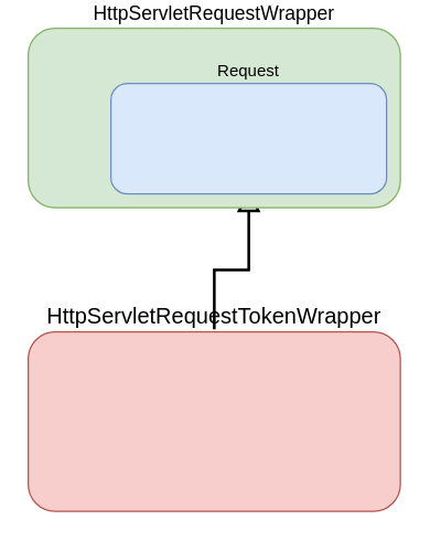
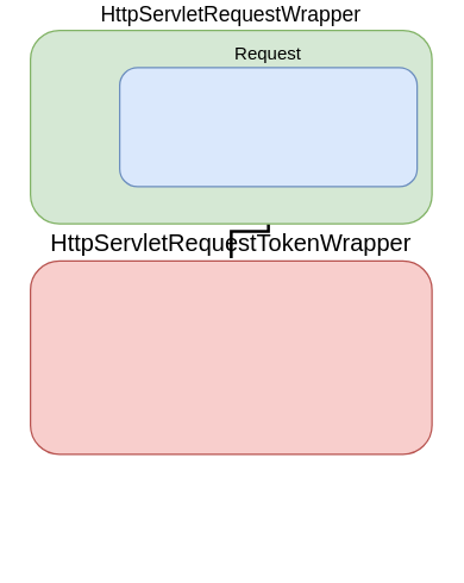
- <mxCell id="5" value="Request" style="rounded=1;whiteSpace=wrap;html=1;labelPosition=center;verticalLabelPosition=top;align=center;verticalAlign=bottom;fillColor=#dae8fc;strokeColor=#6c8ebf;" vertex="1" parent="1"><mxGeometry x="80" y="60" width="200" height="80" as="geometry" /></mxCell>
+ <mxCell id="5" value="Request" style="rounded=1;whiteSpace=wrap;html=1;labelPosition=center;verticalLabelPosition=top;align=center;verticalAlign=bottom;fillColor=#dae8fc;strokeColor=#6c8ebf;" vertex="1" parent="1"><mxGeometry x="80" y="45" width="200" height="80" as="geometry" /></mxCell>
- <mxCell id="3" value="HttpServletRequestTokenWrapper" style="rounded=1;whiteSpace=wrap;html=1;fontSize=16;fillColor=#f8cecc;strokeColor=#b85450;labelPosition=center;verticalLabelPosition=top;align=center;verticalAlign=bottom;" vertex="1" parent="1"><mxGeometry x="20" y="240" width="270" height="130" as="geometry" /></mxCell>
+ <mxCell id="3" value="HttpServletRequestTokenWrapper" style="rounded=1;whiteSpace=wrap;html=1;fontSize=16;fillColor=#f8cecc;strokeColor=#b85450;labelPosition=center;verticalLabelPosition=top;align=center;verticalAlign=bottom;" vertex="1" parent="1"><mxGeometry x="20" y="175" width="270" height="130" as="geometry" /></mxCell>
